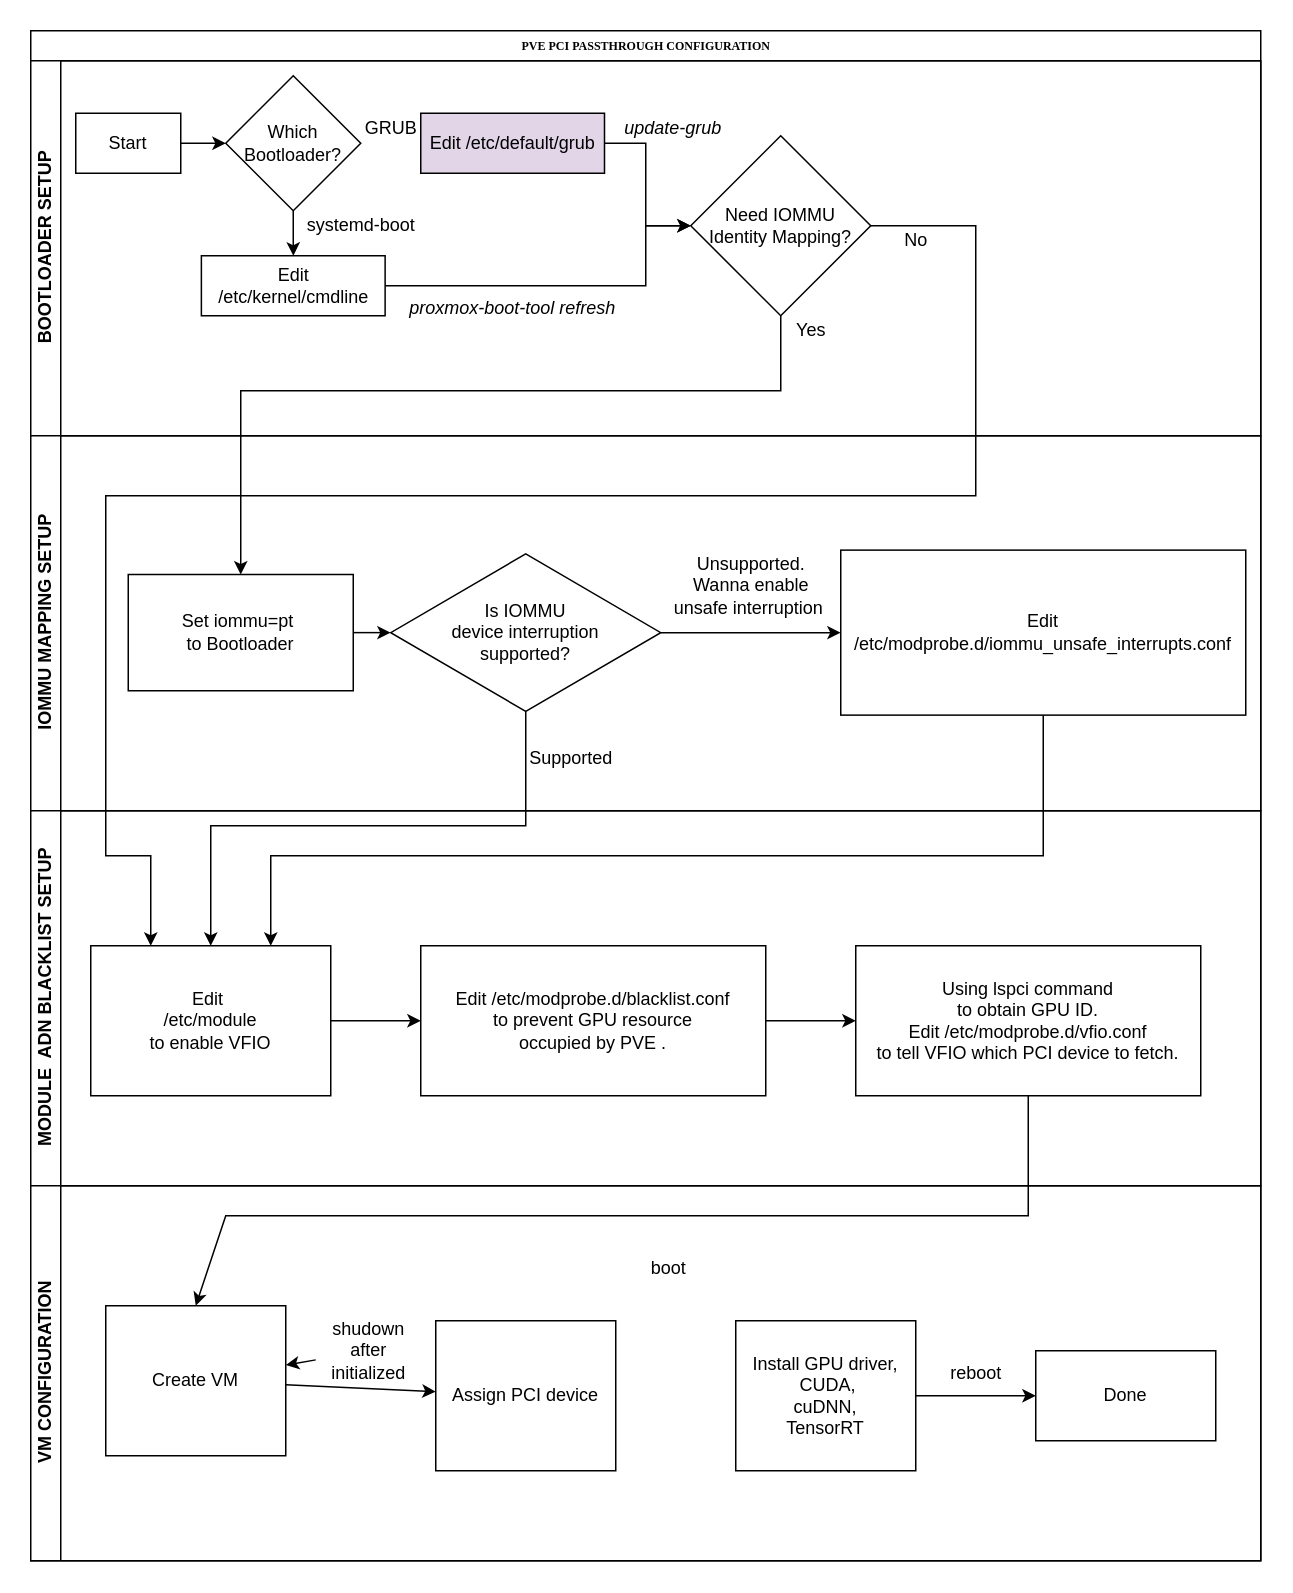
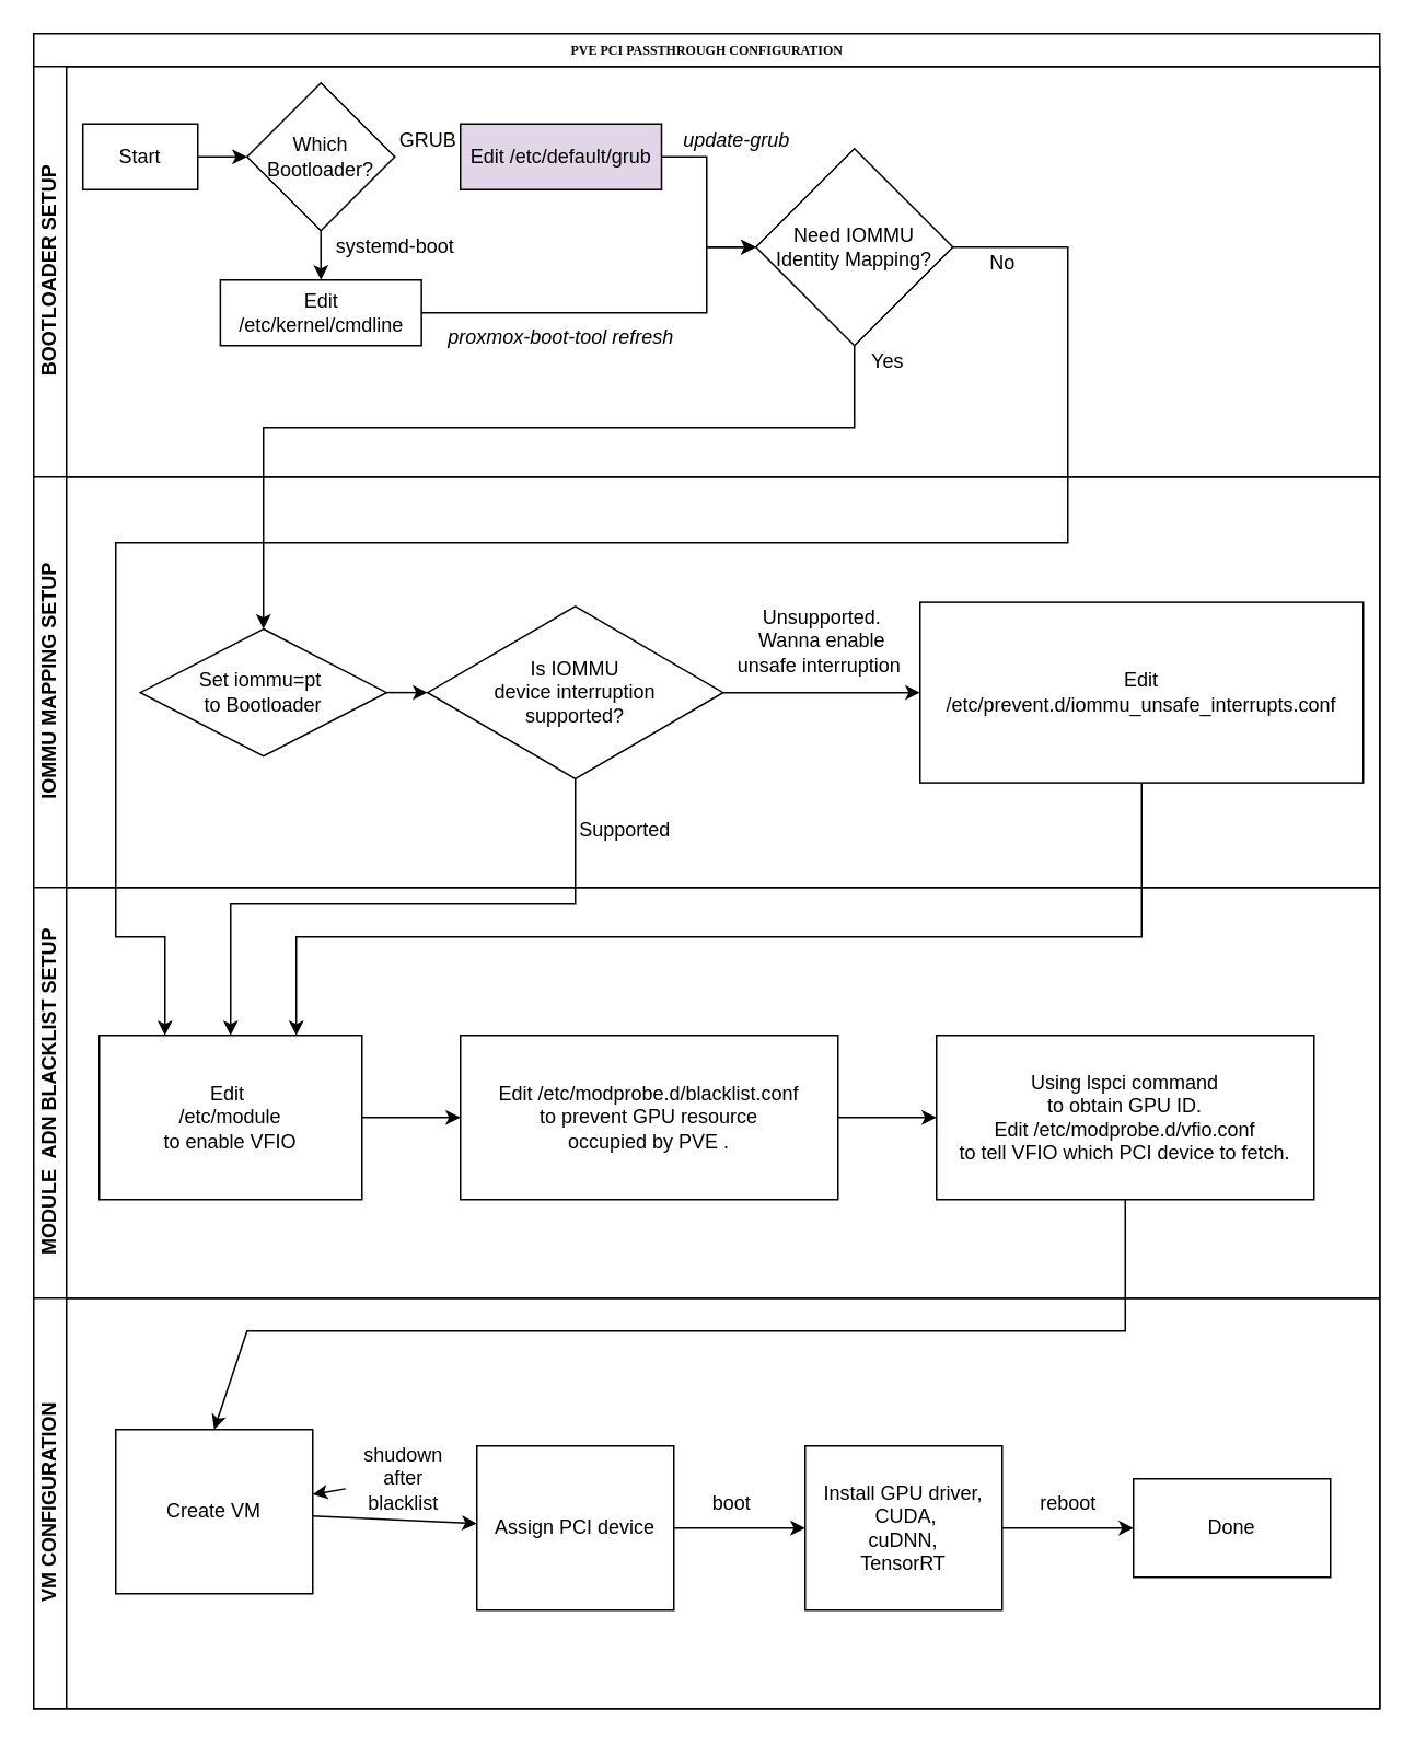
- <mxCell id="22" value="Edit&lt;br&gt;/etc/modprobe.d/iommu_unsafe_interrupts.conf" style="whiteSpace=wrap;html=1;" vertex="1" parent="17"><mxGeometry x="540" y="76.25" width="270" height="110" as="geometry" /></mxCell>
+ <mxCell id="22" value="Edit&lt;br&gt;/etc/prevent.d/iommu_unsafe_interrupts.conf" style="whiteSpace=wrap;html=1;" vertex="1" parent="17"><mxGeometry x="540" y="76.25" width="270" height="110" as="geometry" /></mxCell>
- <mxCell id="19" value="Set iommu=pt&amp;nbsp;&lt;br&gt;to Bootloader" style="whiteSpace=wrap;html=1;" vertex="1" parent="17"><mxGeometry x="65" y="92.5" width="150" height="77.5" as="geometry" /></mxCell>
+ <mxCell id="19" value="Set iommu=pt&amp;nbsp;&lt;br&gt;to Bootloader" style="rhombus;whiteSpace=wrap;html=1;" vertex="1" parent="17"><mxGeometry x="65" y="92.5" width="150" height="77.5" as="geometry" /></mxCell>
- <mxCell id="43" value="boot" style="text;html=1;align=center;verticalAlign=middle;resizable=0;points=[];autosize=1;strokeColor=none;fillColor=none;" vertex="1" parent="33"><mxGeometry x="400" y="40" width="50" height="30" as="geometry" /></mxCell>
+ <mxCell id="43" value="boot" style="text;html=1;align=center;verticalAlign=middle;resizable=0;points=[];autosize=1;strokeColor=none;fillColor=none;" vertex="1" parent="33"><mxGeometry x="400" y="110" width="50" height="30" as="geometry" /></mxCell>
- <mxCell id="42" value="shudown&lt;br&gt;after&lt;br&gt;initialized" style="text;html=1;align=center;verticalAlign=middle;resizable=0;points=[];autosize=1;strokeColor=none;fillColor=none;" vertex="1" parent="33"><mxGeometry x="190" y="80" width="70" height="60" as="geometry" /></mxCell>
+ <mxCell id="42" value="shudown&lt;br&gt;after&lt;br&gt;blacklist" style="text;html=1;align=center;verticalAlign=middle;resizable=0;points=[];autosize=1;strokeColor=none;fillColor=none;" vertex="1" parent="33"><mxGeometry x="190" y="80" width="70" height="60" as="geometry" /></mxCell>
+ <mxCell id="36" value="" style="edgeStyle=none;rounded=0;orthogonalLoop=1;jettySize=auto;html=1;" edge="1" parent="33" source="37" target="39"><mxGeometry relative="1" as="geometry" /></mxCell>
